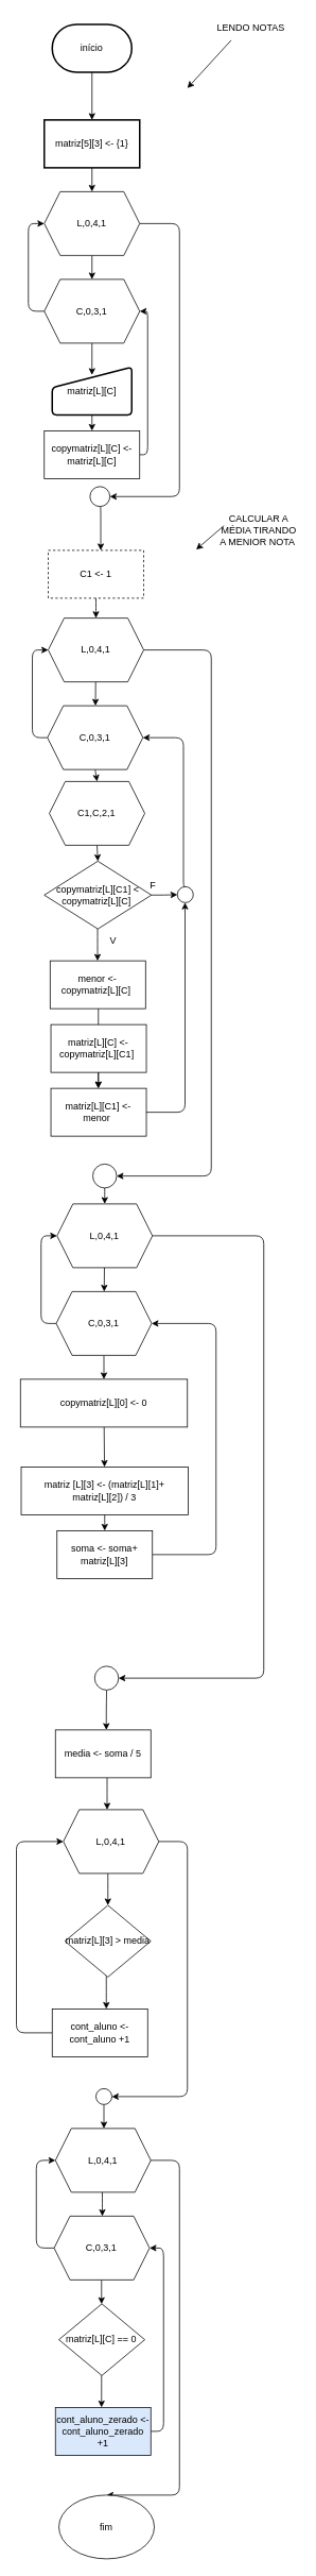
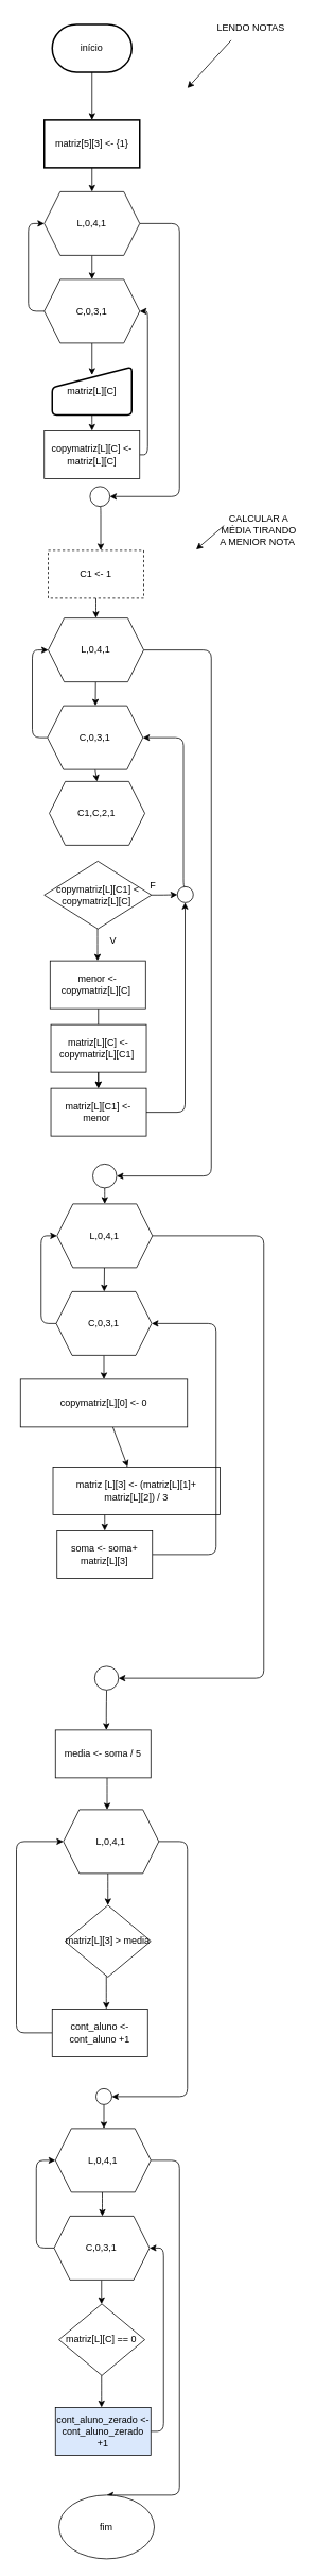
- <mxCell id="81" style="edgeStyle=none;html=1;exitX=0.5;exitY=1;exitDx=0;exitDy=0;entryX=0.5;entryY=0;entryDx=0;entryDy=0;" edge="1" parent="1" source="82" target="43"><mxGeometry relative="1" as="geometry" /></mxCell>
- <mxCell id="25" value="matriz [L][3] &amp;lt;- (matriz[L][1]+&lt;br&gt;matriz[L][2]) / 3" style="rounded=0;whiteSpace=wrap;html=1;" parent="1" vertex="1"><mxGeometry x="26" y="1840" width="210" height="60" as="geometry" /></mxCell>
+ <mxCell id="25" value="matriz [L][3] &amp;lt;- (matriz[L][1]+&lt;br&gt;matriz[L][2]) / 3" style="rounded=0;whiteSpace=wrap;html=1;" parent="1" vertex="1"><mxGeometry x="66" y="1840" width="210" height="60" as="geometry" /></mxCell>
